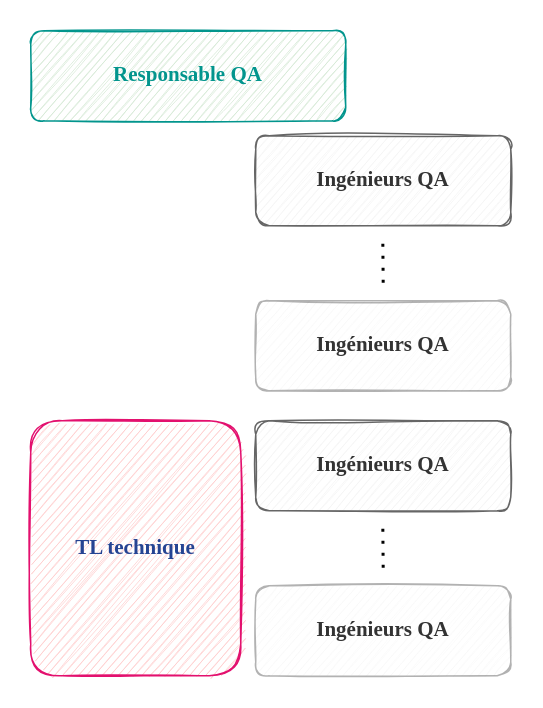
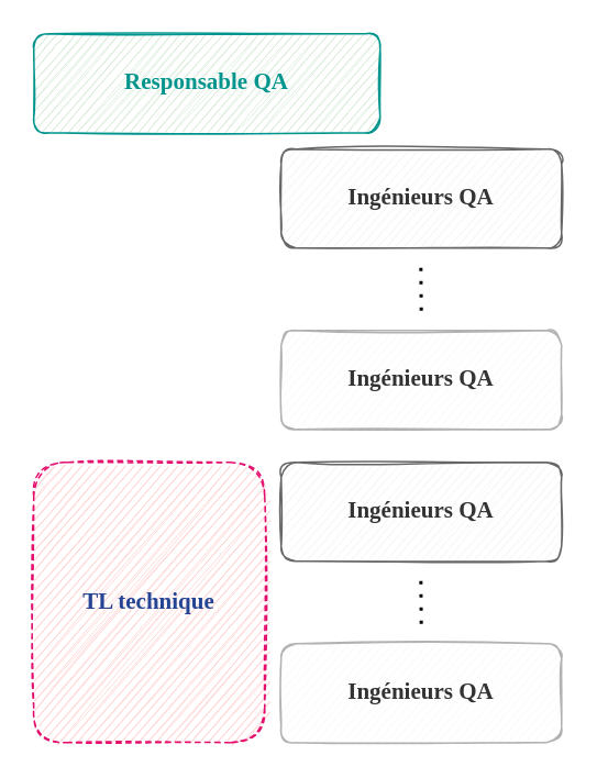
- <mxCell id="9" value="&lt;span style=&quot;color: rgb(37 , 68 , 147)&quot;&gt;TL technique&lt;/span&gt;" style="rounded=1;whiteSpace=wrap;html=1;fontFamily=Comic Sans MS;verticalAlign=middle;fontSize=14;fillColor=#FFCCCC;strokeColor=#E3106E;fontColor=#E3106E;sketch=1;fontStyle=1;glass=0;fillStyle=hachure;" vertex="1" parent="1"><mxGeometry x="20" y="280" width="140" height="170" as="geometry" /></mxCell>
+ <mxCell id="9" value="&lt;span style=&quot;color: rgb(37 , 68 , 147)&quot;&gt;TL technique&lt;/span&gt;" style="rounded=1;whiteSpace=wrap;html=1;fontFamily=Comic Sans MS;verticalAlign=middle;fontSize=14;fillColor=#FFCCCC;strokeColor=#E3106E;fontColor=#E3106E;sketch=1;fontStyle=1;glass=0;fillStyle=hachure;dashed=1;" vertex="1" parent="1"><mxGeometry x="20" y="280" width="140" height="170" as="geometry" /></mxCell>
